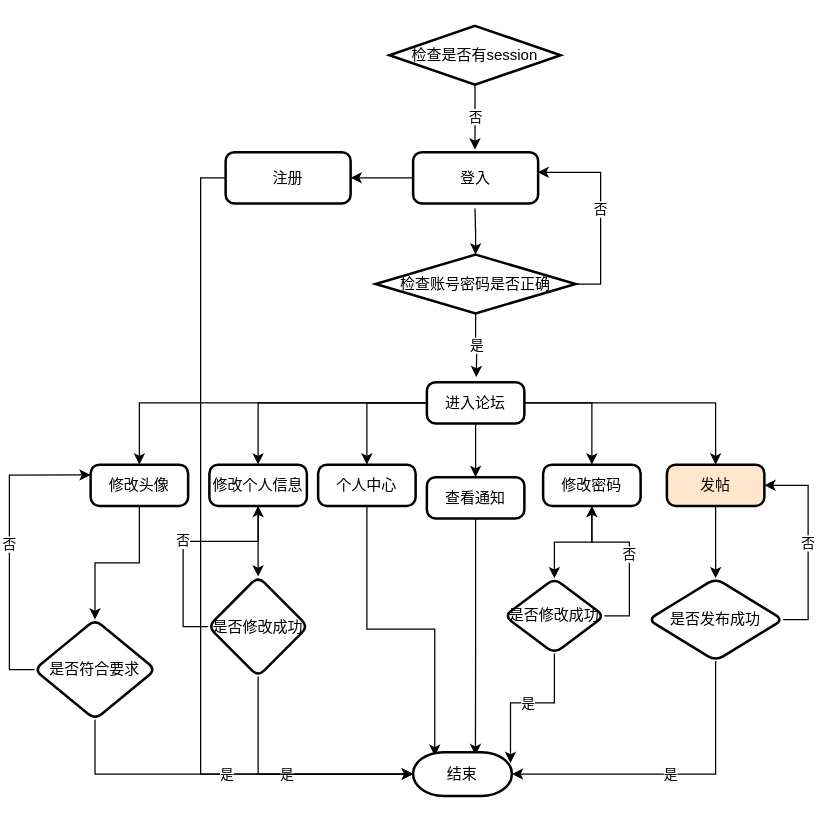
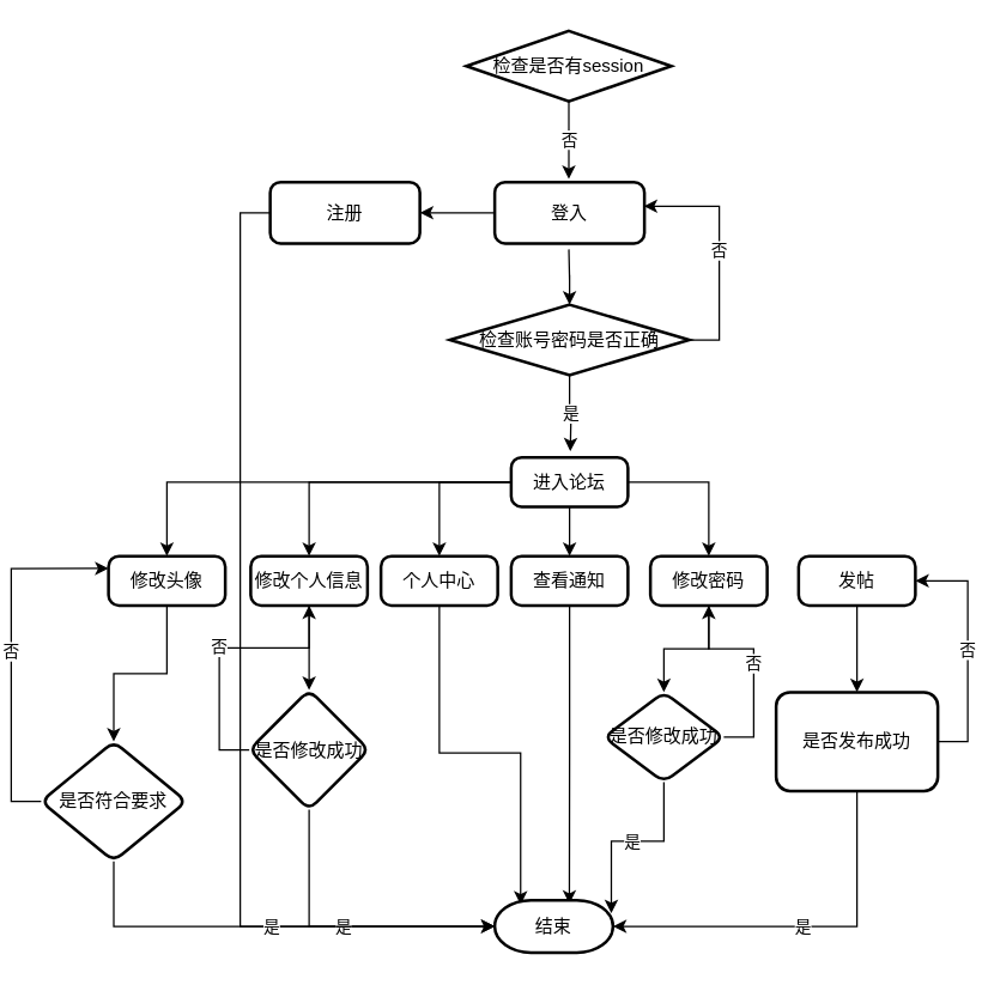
- <mxCell id="15" value="" style="edgeStyle=orthogonalEdgeStyle;rounded=0;orthogonalLoop=1;jettySize=auto;html=1;" edge="1" parent="1" source="18" target="26"><mxGeometry relative="1" as="geometry" /></mxCell>
- <mxCell id="26" value="发帖" style="rounded=1;whiteSpace=wrap;html=1;absoluteArcSize=1;arcSize=14;strokeWidth=2;fillColor=#ffe6cc;" vertex="1" parent="1"><mxGeometry x="526" y="371" width="78" height="33" as="geometry" /></mxCell>
+ <mxCell id="26" value="发帖" style="rounded=1;whiteSpace=wrap;html=1;absoluteArcSize=1;arcSize=14;strokeWidth=2;" vertex="1" parent="1"><mxGeometry x="526" y="371" width="78" height="33" as="geometry" /></mxCell>
- <mxCell id="28" value="查看通知" style="rounded=1;whiteSpace=wrap;html=1;absoluteArcSize=1;arcSize=14;strokeWidth=2;" vertex="1" parent="1"><mxGeometry x="334" y="381" width="78" height="33" as="geometry" /></mxCell>
+ <mxCell id="28" value="查看通知" style="rounded=1;whiteSpace=wrap;html=1;absoluteArcSize=1;arcSize=14;strokeWidth=2;" vertex="1" parent="1"><mxGeometry x="334" y="371" width="78" height="33" as="geometry" /></mxCell>
- <mxCell id="33" value="是否发布成功" style="rhombus;whiteSpace=wrap;html=1;rounded=1;arcSize=14;strokeWidth=2;" vertex="1" parent="1"><mxGeometry x="511" y="462" width="108" height="66" as="geometry" /></mxCell>
+ <mxCell id="33" value="是否发布成功" style="whiteSpace=wrap;html=1;arcSize=14;strokeWidth=2;rounded=1;" vertex="1" parent="1"><mxGeometry x="511" y="462" width="108" height="66" as="geometry" /></mxCell>
